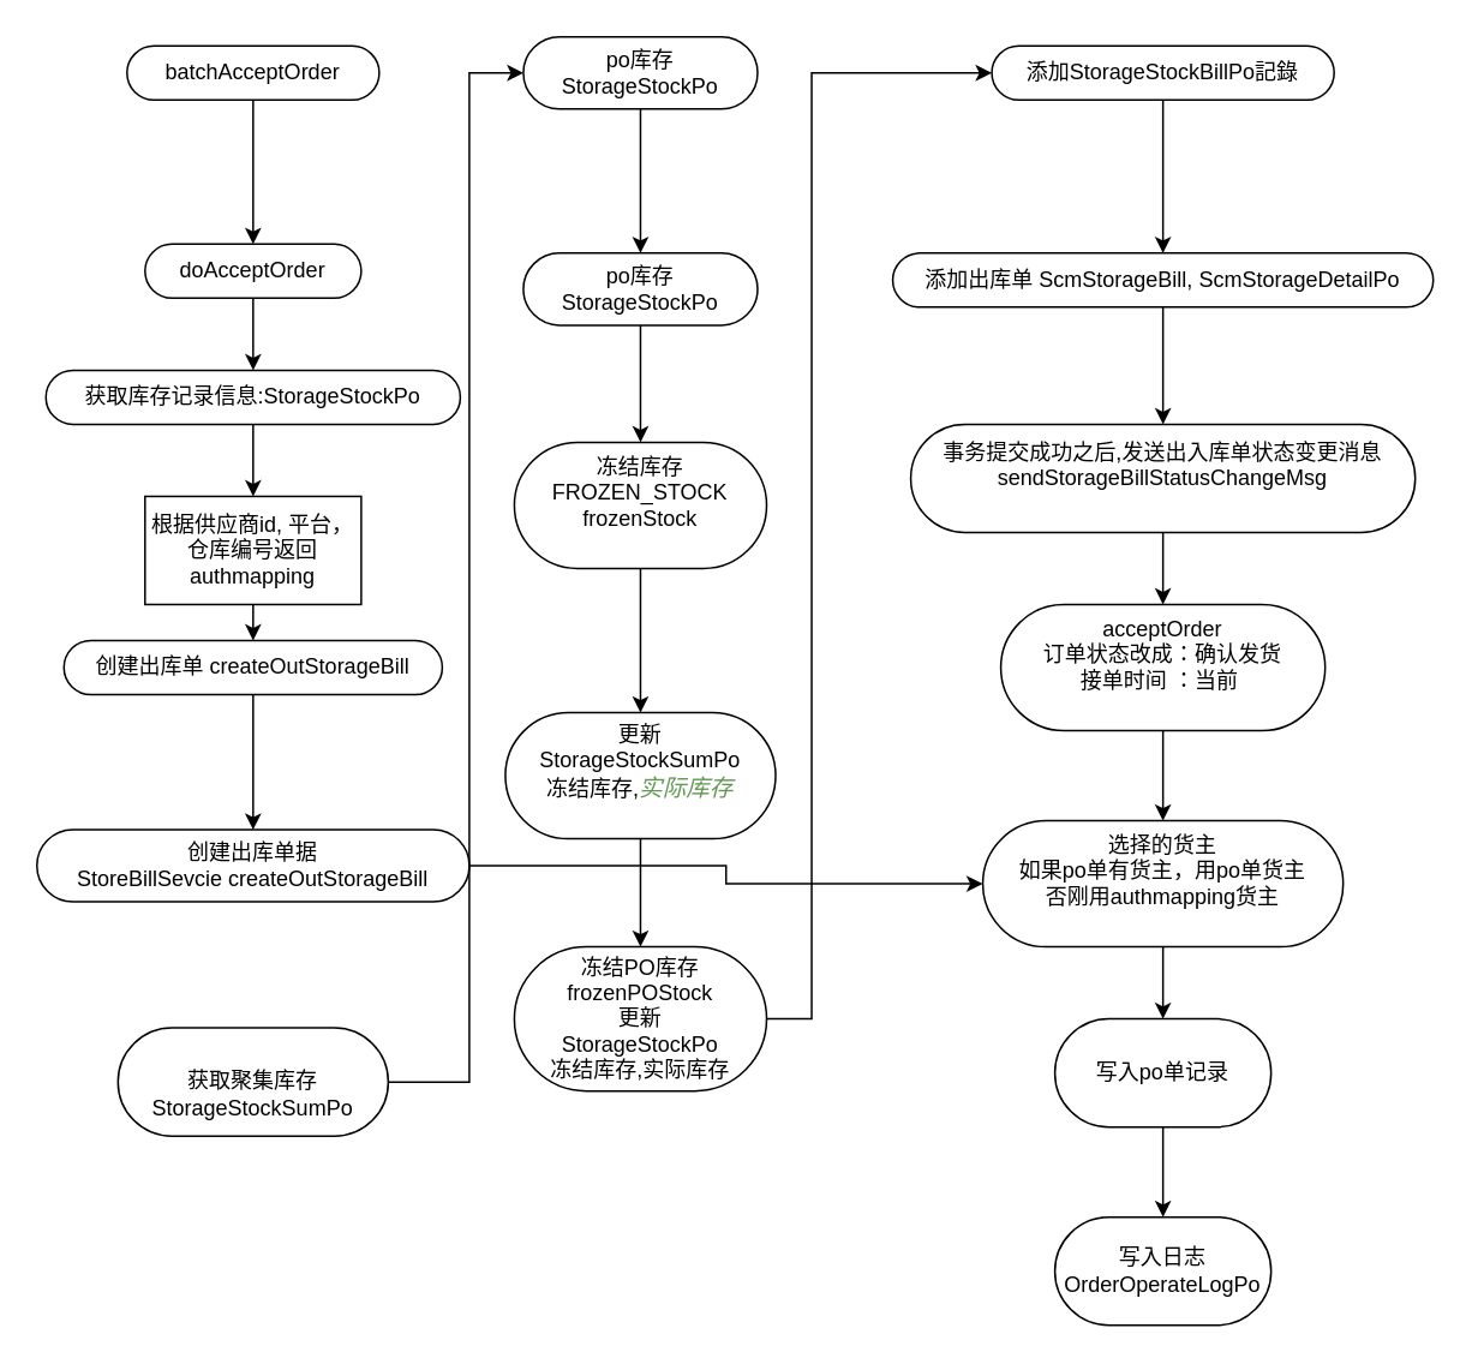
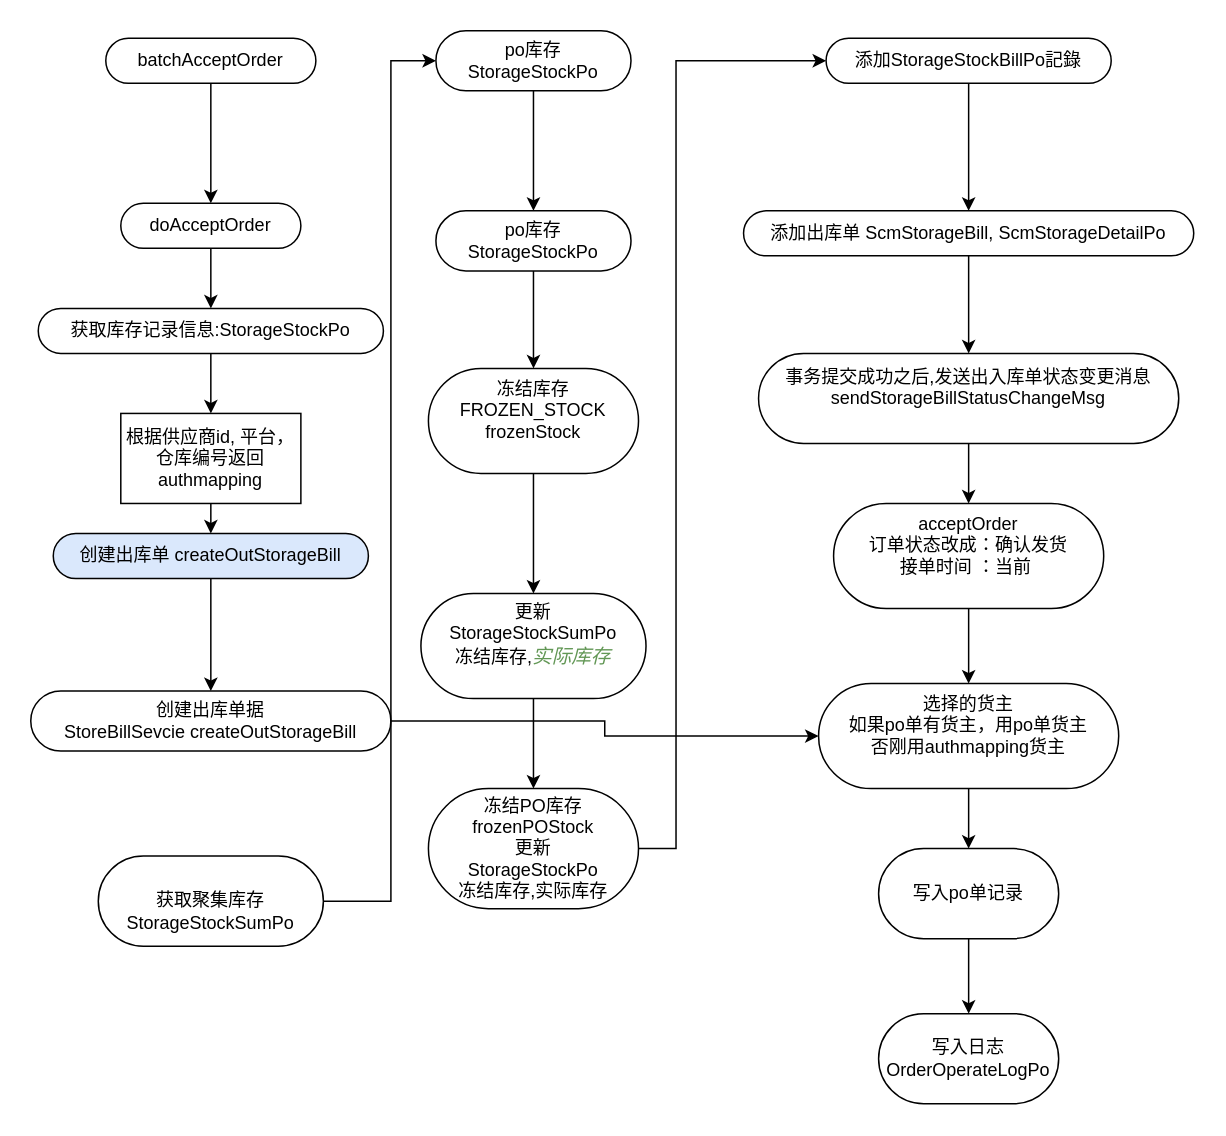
- <mxCell id="9" value="创建出库单 createOutStorageBill" style="whiteSpace=wrap;html=1;rounded=1;arcSize=50;align=center;verticalAlign=middle;strokeWidth=1;autosize=1;spacing=4;treeFolding=1;treeMoving=1;newEdgeStyle={&quot;edgeStyle&quot;:&quot;entityRelationEdgeStyle&quot;,&quot;startArrow&quot;:&quot;none&quot;,&quot;endArrow&quot;:&quot;none&quot;,&quot;segment&quot;:10,&quot;curved&quot;:1};direction=west;" parent="1" vertex="1"><mxGeometry x="35" y="355" width="210" height="30" as="geometry" /></mxCell>
+ <mxCell id="9" value="创建出库单 createOutStorageBill" style="whiteSpace=wrap;html=1;rounded=1;arcSize=50;align=center;verticalAlign=middle;strokeWidth=1;autosize=1;spacing=4;treeFolding=1;treeMoving=1;newEdgeStyle={&quot;edgeStyle&quot;:&quot;entityRelationEdgeStyle&quot;,&quot;startArrow&quot;:&quot;none&quot;,&quot;endArrow&quot;:&quot;none&quot;,&quot;segment&quot;:10,&quot;curved&quot;:1};direction=west;fillColor=#dae8fc;" parent="1" vertex="1"><mxGeometry x="35" y="355" width="210" height="30" as="geometry" /></mxCell>
